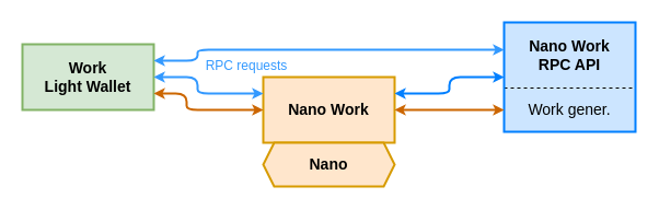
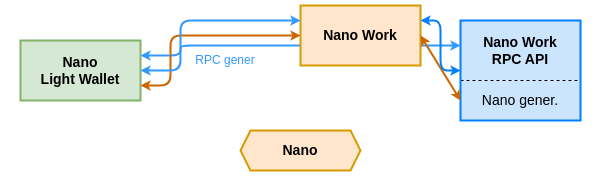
- <mxCell id="11" value="&lt;font color=&quot;#3399FF&quot;&gt;RPC requests&lt;/font&gt;" style="text;html=1;strokeColor=none;fillColor=none;align=center;verticalAlign=middle;whiteSpace=wrap;rounded=0;" parent="1" vertex="1"><mxGeometry x="180" y="50" width="90" height="20" as="geometry" /></mxCell>
+ <mxCell id="11" value="&lt;font color=&quot;#3399FF&quot;&gt;RPC gener&lt;/font&gt;" style="text;html=1;strokeColor=none;fillColor=none;align=center;verticalAlign=middle;whiteSpace=wrap;rounded=0;" parent="1" vertex="1"><mxGeometry x="180" y="50" width="90" height="20" as="geometry" /></mxCell>
- <mxCell id="5" value="&lt;b&gt;&lt;font style=&quot;font-size: 14px&quot;&gt;Work&lt;br&gt;Light Wallet&lt;br&gt;&lt;/font&gt;&lt;/b&gt;" style="rounded=0;whiteSpace=wrap;html=1;strokeWidth=2;fillColor=#d5e8d4;strokeColor=#82b366;" parent="1" vertex="1"><mxGeometry x="20" y="40" width="120" height="60" as="geometry" /></mxCell>
+ <mxCell id="5" value="&lt;b&gt;&lt;font style=&quot;font-size: 14px&quot;&gt;Nano&lt;br&gt;Light Wallet&lt;br&gt;&lt;/font&gt;&lt;/b&gt;" style="rounded=0;whiteSpace=wrap;html=1;strokeWidth=2;fillColor=#d5e8d4;strokeColor=#82b366;" parent="1" vertex="1"><mxGeometry x="20" y="40" width="120" height="60" as="geometry" /></mxCell>
- <mxCell id="7" value="&lt;div style=&quot;font-size: 14px&quot;&gt;&lt;b&gt;&lt;font style=&quot;font-size: 14px&quot;&gt;Nano Work&lt;br&gt;&lt;/font&gt;&lt;/b&gt;&lt;/div&gt;" style="rounded=0;whiteSpace=wrap;html=1;strokeColor=#d79b00;strokeWidth=2;fillColor=#ffe6cc;" parent="1" vertex="1"><mxGeometry x="240" y="70" width="120" height="60" as="geometry" /></mxCell>
+ <mxCell id="7" value="&lt;div style=&quot;font-size: 14px&quot;&gt;&lt;b&gt;&lt;font style=&quot;font-size: 14px&quot;&gt;Nano Work&lt;br&gt;&lt;/font&gt;&lt;/b&gt;&lt;/div&gt;" style="rounded=0;whiteSpace=wrap;html=1;strokeColor=#d79b00;strokeWidth=2;fillColor=#ffe6cc;" parent="1" vertex="1"><mxGeometry x="300" y="5" width="120" height="60" as="geometry" /></mxCell>
- <mxCell id="3" value="&lt;font style=&quot;font-size: 14px&quot;&gt;Work gener.&lt;br&gt;&lt;/font&gt;" style="rounded=0;whiteSpace=wrap;html=1;fillColor=#CCE5FF;dashed=1;" parent="1" vertex="1"><mxGeometry x="460" y="80" width="120" height="40" as="geometry" /></mxCell>
+ <mxCell id="3" value="&lt;font style=&quot;font-size: 14px&quot;&gt;Nano gener.&lt;br&gt;&lt;/font&gt;" style="rounded=0;whiteSpace=wrap;html=1;fillColor=#CCE5FF;dashed=1;" parent="1" vertex="1"><mxGeometry x="460" y="80" width="120" height="40" as="geometry" /></mxCell>
